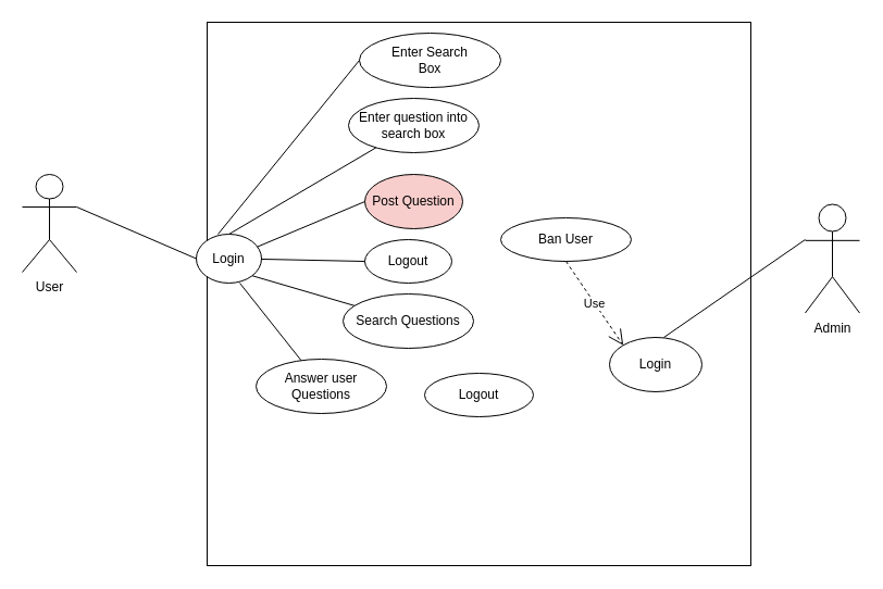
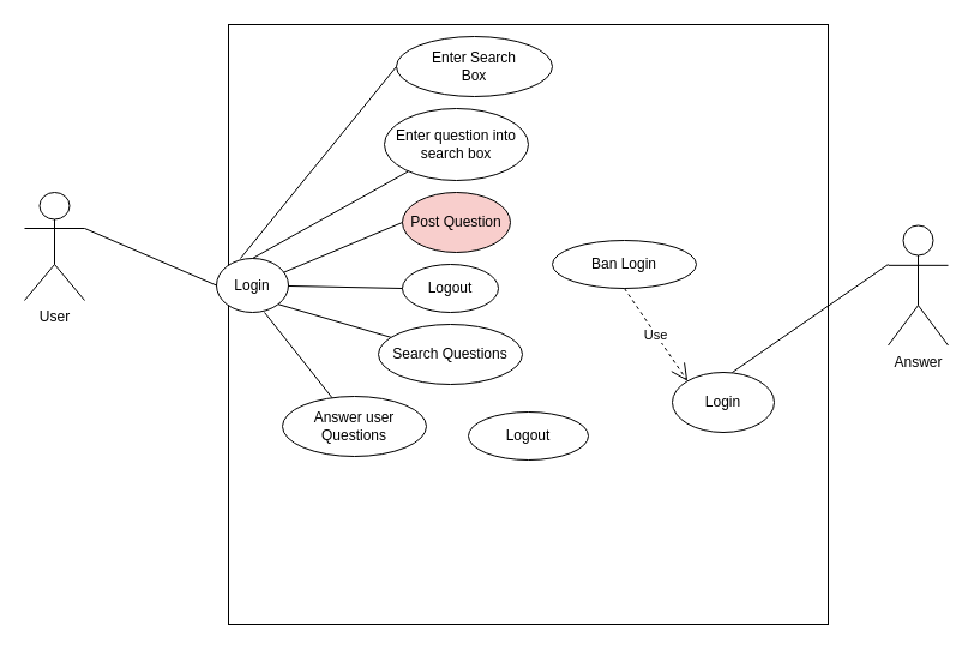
- <mxCell id="9" value="Enter question into search box" style="ellipse;whiteSpace=wrap;html=1;" vertex="1" parent="1"><mxGeometry x="320" y="90" width="120" height="50" as="geometry" /></mxCell>
+ <mxCell id="9" value="Enter question into search box" style="ellipse;whiteSpace=wrap;html=1;" vertex="1" parent="1"><mxGeometry x="320" y="90" width="120" height="60" as="geometry" /></mxCell>
- <mxCell id="19" value="Ban User" style="ellipse;whiteSpace=wrap;html=1;" vertex="1" parent="1"><mxGeometry x="460" y="200" width="120" height="40" as="geometry" /></mxCell>
+ <mxCell id="19" value="Ban Login" style="ellipse;whiteSpace=wrap;html=1;" vertex="1" parent="1"><mxGeometry x="460" y="200" width="120" height="40" as="geometry" /></mxCell>
- <mxCell id="2" value="Admin" style="shape=umlActor;verticalLabelPosition=bottom;verticalAlign=top;html=1;outlineConnect=0;" vertex="1" parent="1"><mxGeometry x="740" y="187.5" width="50" height="100" as="geometry" /></mxCell>
+ <mxCell id="2" value="Answer" style="shape=umlActor;verticalLabelPosition=bottom;verticalAlign=top;html=1;outlineConnect=0;" vertex="1" parent="1"><mxGeometry x="740" y="187.5" width="50" height="100" as="geometry" /></mxCell>
